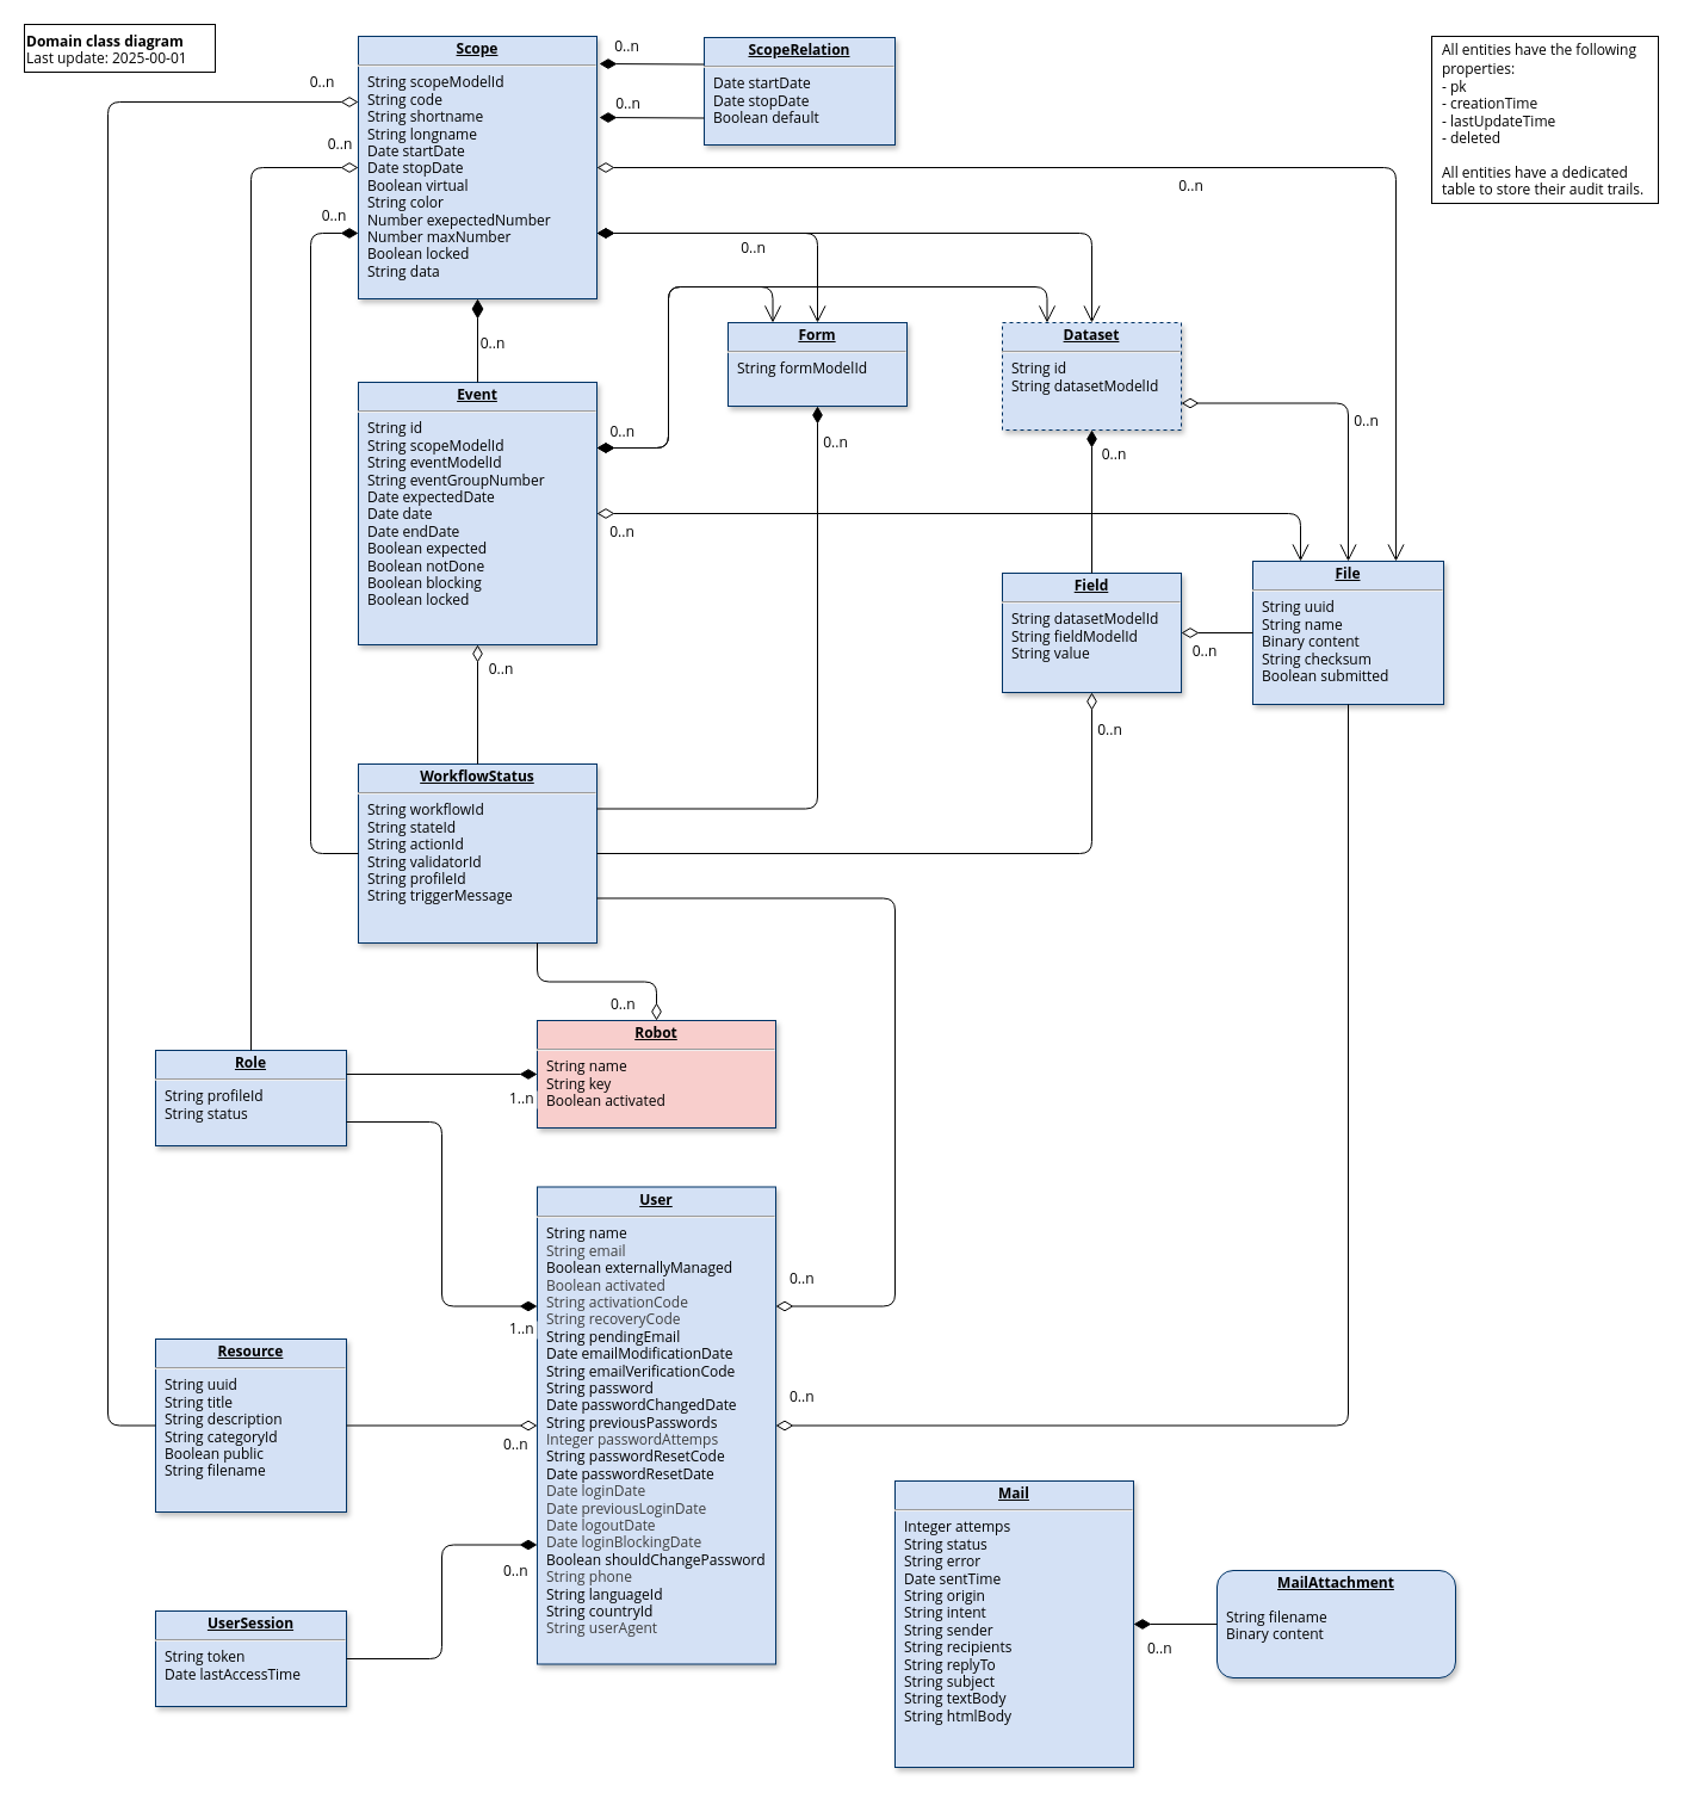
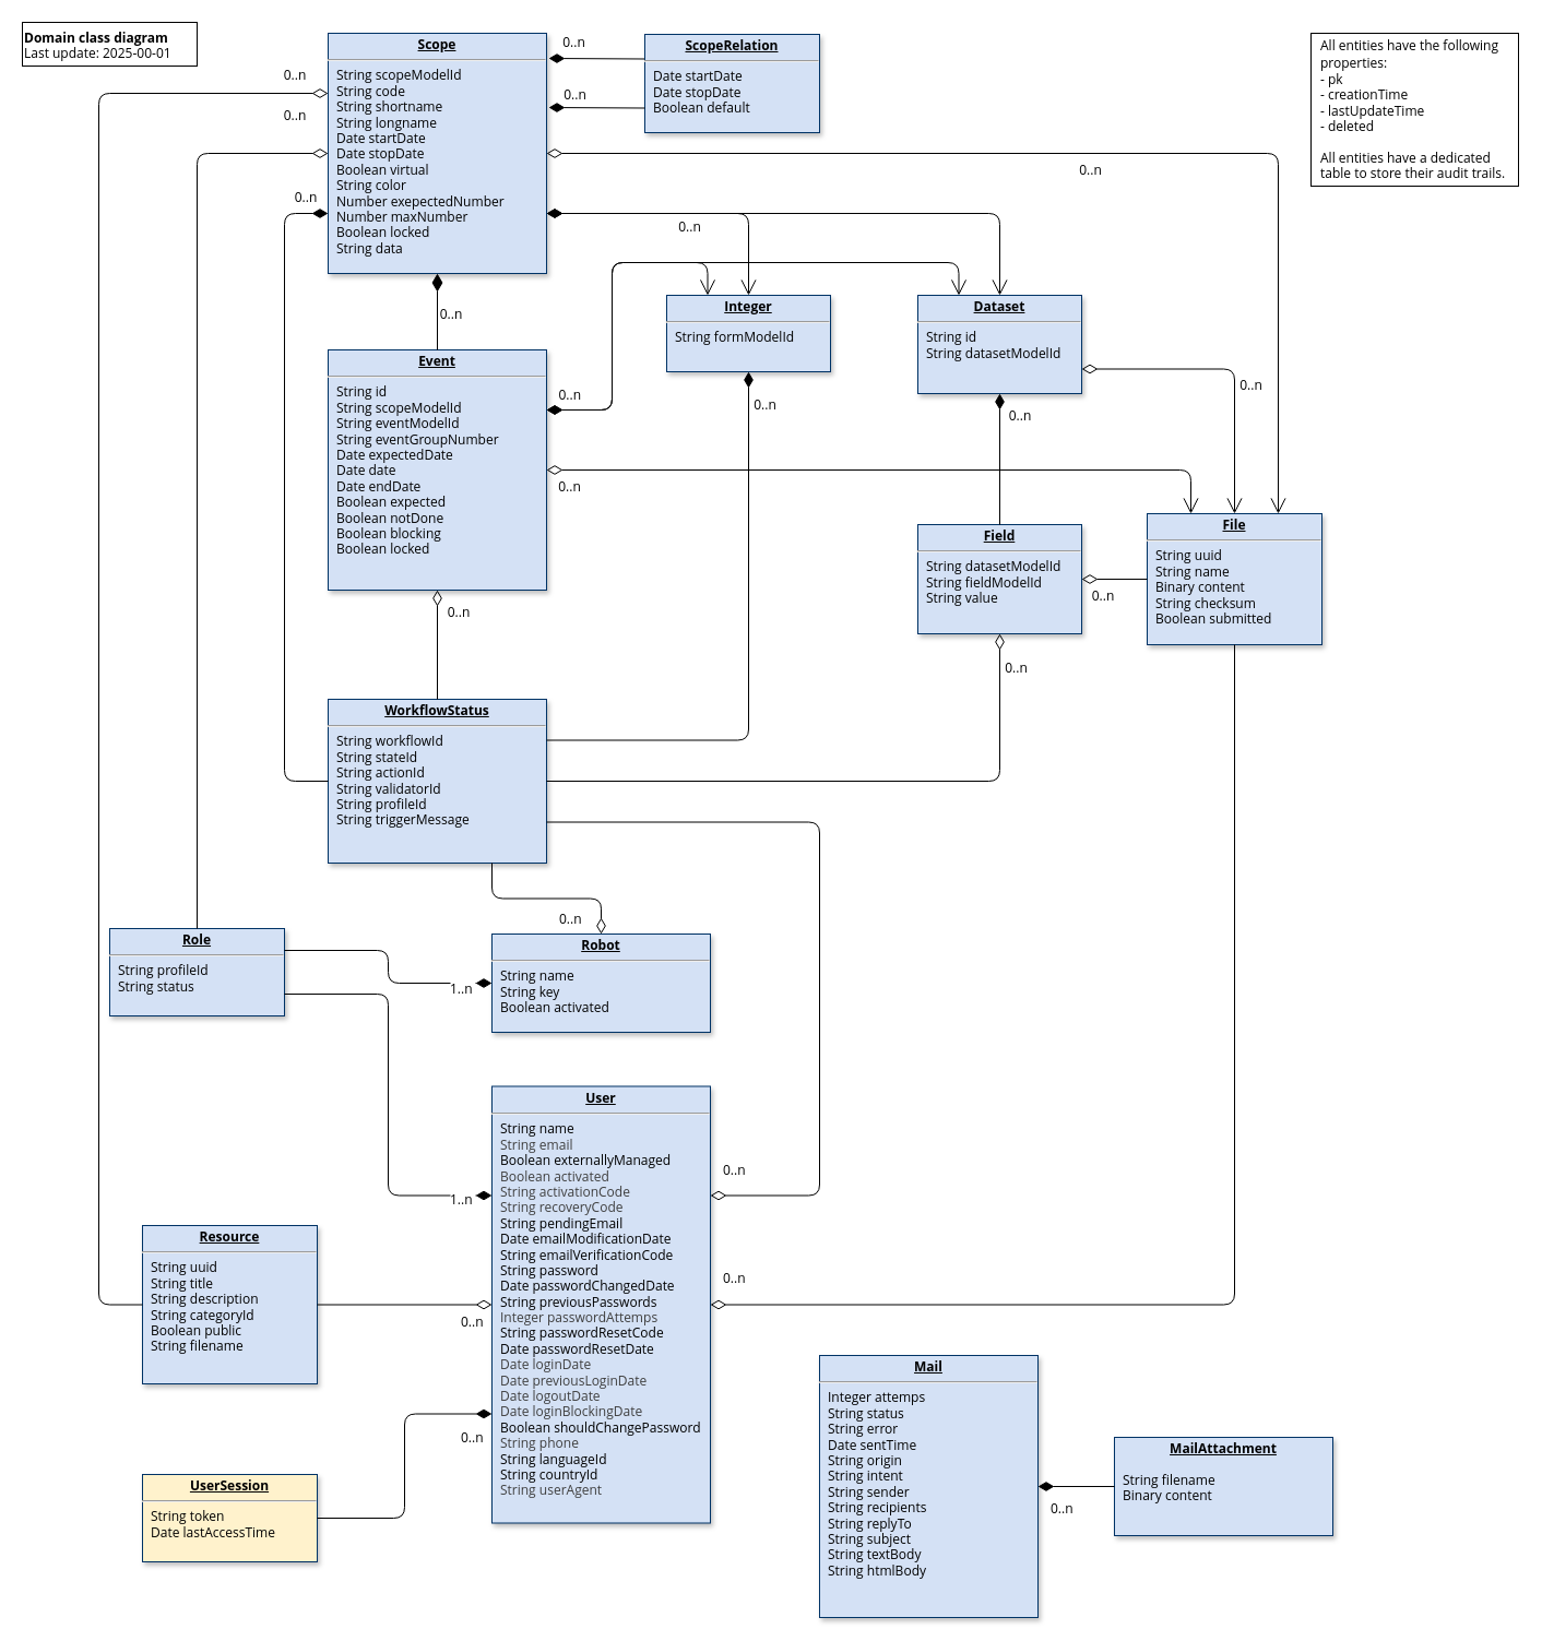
- <mxCell id="8" value="&lt;p style=&quot;margin: 4px 0px 0px; text-align: center; text-decoration: underline; font-size: 12px;&quot;&gt;&lt;strong style=&quot;font-size: 12px;&quot;&gt;Form&lt;/strong&gt;&lt;/p&gt;&lt;hr style=&quot;font-size: 12px;&quot;&gt;&lt;p style=&quot;margin: 0px 0px 0px 8px; font-size: 12px;&quot;&gt;&lt;span style=&quot;font-size: 12px;&quot;&gt;String formModelId&lt;/span&gt;&lt;/p&gt;" style="verticalAlign=top;align=left;overflow=fill;fontSize=12;fontFamily=Open Sans;html=1;strokeColor=#003366;shadow=1;fillColor=#D4E1F5;fontColor=#000000;fontSource=https%3A%2F%2Ffonts.googleapis.com%2Fcss%3Ffamily%3DOpen%2BSans;" parent="1" vertex="1"><mxGeometry x="610" y="270" width="150" height="70" as="geometry" /></mxCell>
+ <mxCell id="8" value="&lt;p style=&quot;margin: 4px 0px 0px; text-align: center; text-decoration: underline; font-size: 12px;&quot;&gt;&lt;strong style=&quot;font-size: 12px;&quot;&gt;Integer&lt;/strong&gt;&lt;/p&gt;&lt;hr style=&quot;font-size: 12px;&quot;&gt;&lt;p style=&quot;margin: 0px 0px 0px 8px; font-size: 12px;&quot;&gt;&lt;span style=&quot;font-size: 12px;&quot;&gt;String formModelId&lt;/span&gt;&lt;/p&gt;" style="verticalAlign=top;align=left;overflow=fill;fontSize=12;fontFamily=Open Sans;html=1;strokeColor=#003366;shadow=1;fillColor=#D4E1F5;fontColor=#000000;fontSource=https%3A%2F%2Ffonts.googleapis.com%2Fcss%3Ffamily%3DOpen%2BSans;" parent="1" vertex="1"><mxGeometry x="610" y="270" width="150" height="70" as="geometry" /></mxCell>
- <mxCell id="7" value="&lt;p style=&quot;margin: 4px 0px 0px; text-align: center; text-decoration: underline; font-size: 12px;&quot;&gt;&lt;strong style=&quot;font-size: 12px;&quot;&gt;Dataset&lt;/strong&gt;&lt;/p&gt;&lt;hr style=&quot;font-size: 12px;&quot;&gt;&lt;p style=&quot;margin: 0px 0px 0px 8px; font-size: 12px;&quot;&gt;&lt;span style=&quot;font-size: 12px;&quot;&gt;String id&lt;/span&gt;&lt;/p&gt;&lt;p style=&quot;margin: 0px 0px 0px 8px; font-size: 12px;&quot;&gt;&lt;span style=&quot;font-size: 12px;&quot;&gt;String datasetModelId&lt;/span&gt;&lt;/p&gt;&lt;p style=&quot;margin: 0px 0px 0px 8px; font-size: 12px;&quot;&gt;&lt;br style=&quot;font-size: 12px;&quot;&gt;&lt;/p&gt;" style="verticalAlign=top;align=left;overflow=fill;fontSize=12;fontFamily=Open Sans;html=1;strokeColor=#003366;shadow=1;fillColor=#D4E1F5;fontColor=#000000;fontSource=https%3A%2F%2Ffonts.googleapis.com%2Fcss%3Ffamily%3DOpen%2BSans;dashed=1;" parent="1" vertex="1"><mxGeometry x="840" y="270" width="150" height="90" as="geometry" /></mxCell>
+ <mxCell id="7" value="&lt;p style=&quot;margin: 4px 0px 0px; text-align: center; text-decoration: underline; font-size: 12px;&quot;&gt;&lt;strong style=&quot;font-size: 12px;&quot;&gt;Dataset&lt;/strong&gt;&lt;/p&gt;&lt;hr style=&quot;font-size: 12px;&quot;&gt;&lt;p style=&quot;margin: 0px 0px 0px 8px; font-size: 12px;&quot;&gt;&lt;span style=&quot;font-size: 12px;&quot;&gt;String id&lt;/span&gt;&lt;/p&gt;&lt;p style=&quot;margin: 0px 0px 0px 8px; font-size: 12px;&quot;&gt;&lt;span style=&quot;font-size: 12px;&quot;&gt;String datasetModelId&lt;/span&gt;&lt;/p&gt;&lt;p style=&quot;margin: 0px 0px 0px 8px; font-size: 12px;&quot;&gt;&lt;br style=&quot;font-size: 12px;&quot;&gt;&lt;/p&gt;" style="verticalAlign=top;align=left;overflow=fill;fontSize=12;fontFamily=Open Sans;html=1;strokeColor=#003366;shadow=1;fillColor=#D4E1F5;fontColor=#000000;fontSource=https%3A%2F%2Ffonts.googleapis.com%2Fcss%3Ffamily%3DOpen%2BSans;" parent="1" vertex="1"><mxGeometry x="840" y="270" width="150" height="90" as="geometry" /></mxCell>
- <mxCell id="23" value="&lt;p style=&quot;margin: 4px 0px 0px; text-align: center; text-decoration: underline; font-size: 12px;&quot;&gt;&lt;strong style=&quot;font-size: 12px;&quot;&gt;Robot&lt;/strong&gt;&lt;/p&gt;&lt;hr style=&quot;font-size: 12px;&quot;&gt;&lt;p style=&quot;margin: 0px 0px 0px 8px; font-size: 12px;&quot;&gt;&lt;span style=&quot;font-size: 12px;&quot;&gt;String name&lt;/span&gt;&lt;br style=&quot;font-size: 12px;&quot;&gt;&lt;/p&gt;&lt;p style=&quot;margin: 0px 0px 0px 8px; font-size: 12px;&quot;&gt;&lt;span style=&quot;font-size: 12px;&quot;&gt;String key&lt;/span&gt;&lt;/p&gt;&lt;p style=&quot;margin: 0px 0px 0px 8px; font-size: 12px;&quot;&gt;Boolean activated&lt;/p&gt;" style="verticalAlign=top;align=left;overflow=fill;fontSize=12;fontFamily=Open Sans;html=1;strokeColor=#003366;shadow=1;fillColor=#f8cecc;fontColor=#000000;fontSource=https%3A%2F%2Ffonts.googleapis.com%2Fcss%3Ffamily%3DOpen%2BSans;" parent="1" vertex="1"><mxGeometry x="450" y="855" width="200" height="90" as="geometry" /></mxCell>
+ <mxCell id="23" value="&lt;p style=&quot;margin: 4px 0px 0px; text-align: center; text-decoration: underline; font-size: 12px;&quot;&gt;&lt;strong style=&quot;font-size: 12px;&quot;&gt;Robot&lt;/strong&gt;&lt;/p&gt;&lt;hr style=&quot;font-size: 12px;&quot;&gt;&lt;p style=&quot;margin: 0px 0px 0px 8px; font-size: 12px;&quot;&gt;&lt;span style=&quot;font-size: 12px;&quot;&gt;String name&lt;/span&gt;&lt;br style=&quot;font-size: 12px;&quot;&gt;&lt;/p&gt;&lt;p style=&quot;margin: 0px 0px 0px 8px; font-size: 12px;&quot;&gt;&lt;span style=&quot;font-size: 12px;&quot;&gt;String key&lt;/span&gt;&lt;/p&gt;&lt;p style=&quot;margin: 0px 0px 0px 8px; font-size: 12px;&quot;&gt;Boolean activated&lt;/p&gt;" style="verticalAlign=top;align=left;overflow=fill;fontSize=12;fontFamily=Open Sans;html=1;strokeColor=#003366;shadow=1;fillColor=#D4E1F5;fontColor=#000000;fontSource=https%3A%2F%2Ffonts.googleapis.com%2Fcss%3Ffamily%3DOpen%2BSans;" parent="1" vertex="1"><mxGeometry x="450" y="855" width="200" height="90" as="geometry" /></mxCell>
- <mxCell id="9" value="&lt;p style=&quot;margin: 4px 0px 0px; text-align: center; text-decoration: underline; font-size: 12px;&quot;&gt;&lt;strong style=&quot;font-size: 12px;&quot;&gt;Role&lt;/strong&gt;&lt;/p&gt;&lt;hr style=&quot;font-size: 12px;&quot;&gt;&lt;p style=&quot;margin: 0px 0px 0px 8px; font-size: 12px;&quot;&gt;String profileId&lt;/p&gt;&lt;p style=&quot;margin: 0px 0px 0px 8px; font-size: 12px;&quot;&gt;String status&lt;/p&gt;&lt;p style=&quot;margin: 0px 0px 0px 8px; font-size: 12px;&quot;&gt;&lt;br&gt;&lt;/p&gt;&lt;p style=&quot;margin: 0px 0px 0px 8px; font-size: 12px;&quot;&gt;&lt;br style=&quot;font-size: 12px;&quot;&gt;&lt;/p&gt;&lt;p style=&quot;margin: 0px 0px 0px 8px; font-size: 12px;&quot;&gt;&lt;br style=&quot;font-size: 12px;&quot;&gt;&lt;/p&gt;" style="verticalAlign=top;align=left;overflow=fill;fontSize=12;fontFamily=Open Sans;html=1;strokeColor=#003366;shadow=1;fillColor=#D4E1F5;fontColor=#000000;fontSource=https%3A%2F%2Ffonts.googleapis.com%2Fcss%3Ffamily%3DOpen%2BSans;" parent="1" vertex="1"><mxGeometry x="130" y="880" width="160" height="80" as="geometry" /></mxCell>
+ <mxCell id="9" value="&lt;p style=&quot;margin: 4px 0px 0px; text-align: center; text-decoration: underline; font-size: 12px;&quot;&gt;&lt;strong style=&quot;font-size: 12px;&quot;&gt;Role&lt;/strong&gt;&lt;/p&gt;&lt;hr style=&quot;font-size: 12px;&quot;&gt;&lt;p style=&quot;margin: 0px 0px 0px 8px; font-size: 12px;&quot;&gt;String profileId&lt;/p&gt;&lt;p style=&quot;margin: 0px 0px 0px 8px; font-size: 12px;&quot;&gt;String status&lt;/p&gt;&lt;p style=&quot;margin: 0px 0px 0px 8px; font-size: 12px;&quot;&gt;&lt;br&gt;&lt;/p&gt;&lt;p style=&quot;margin: 0px 0px 0px 8px; font-size: 12px;&quot;&gt;&lt;br style=&quot;font-size: 12px;&quot;&gt;&lt;/p&gt;&lt;p style=&quot;margin: 0px 0px 0px 8px; font-size: 12px;&quot;&gt;&lt;br style=&quot;font-size: 12px;&quot;&gt;&lt;/p&gt;" style="verticalAlign=top;align=left;overflow=fill;fontSize=12;fontFamily=Open Sans;html=1;strokeColor=#003366;shadow=1;fillColor=#D4E1F5;fontColor=#000000;fontSource=https%3A%2F%2Ffonts.googleapis.com%2Fcss%3Ffamily%3DOpen%2BSans;" parent="1" vertex="1"><mxGeometry x="100" y="850" width="160" height="80" as="geometry" /></mxCell>
- <mxCell id="40" value="&lt;p style=&quot;margin: 4px 0px 0px; text-align: center; text-decoration: underline; font-size: 12px;&quot;&gt;&lt;strong style=&quot;font-size: 12px;&quot;&gt;MailAttachment&lt;/strong&gt;&lt;/p&gt;&lt;p style=&quot;margin: 0px 0px 0px 8px; font-size: 12px;&quot;&gt;&lt;br&gt;&lt;/p&gt;&lt;p style=&quot;margin: 0px 0px 0px 8px; font-size: 12px;&quot;&gt;String filename&lt;br&gt;&lt;/p&gt;&lt;p style=&quot;margin: 0px 0px 0px 8px; font-size: 12px;&quot;&gt;Binary content&lt;/p&gt;" style="verticalAlign=top;align=left;overflow=fill;fontSize=12;fontFamily=Open Sans;html=1;strokeColor=#003366;shadow=1;fillColor=#D4E1F5;fontColor=#000000;fontSource=https%3A%2F%2Ffonts.googleapis.com%2Fcss%3Ffamily%3DOpen%2BSans;rounded=1;" parent="1" vertex="1"><mxGeometry x="1020" y="1316" width="200" height="90" as="geometry" /></mxCell>
+ <mxCell id="40" value="&lt;p style=&quot;margin: 4px 0px 0px; text-align: center; text-decoration: underline; font-size: 12px;&quot;&gt;&lt;strong style=&quot;font-size: 12px;&quot;&gt;MailAttachment&lt;/strong&gt;&lt;/p&gt;&lt;p style=&quot;margin: 0px 0px 0px 8px; font-size: 12px;&quot;&gt;&lt;br&gt;&lt;/p&gt;&lt;p style=&quot;margin: 0px 0px 0px 8px; font-size: 12px;&quot;&gt;String filename&lt;br&gt;&lt;/p&gt;&lt;p style=&quot;margin: 0px 0px 0px 8px; font-size: 12px;&quot;&gt;Binary content&lt;/p&gt;" style="verticalAlign=top;align=left;overflow=fill;fontSize=12;fontFamily=Open Sans;html=1;strokeColor=#003366;shadow=1;fillColor=#D4E1F5;fontColor=#000000;fontSource=https%3A%2F%2Ffonts.googleapis.com%2Fcss%3Ffamily%3DOpen%2BSans;" parent="1" vertex="1"><mxGeometry x="1020" y="1316" width="200" height="90" as="geometry" /></mxCell>
- <mxCell id="45" value="&lt;p style=&quot;margin: 4px 0px 0px; text-align: center; text-decoration: underline; font-size: 12px;&quot;&gt;&lt;strong style=&quot;font-size: 12px;&quot;&gt;UserSession&lt;/strong&gt;&lt;/p&gt;&lt;hr style=&quot;font-size: 12px;&quot;&gt;&lt;p style=&quot;margin: 0px 0px 0px 8px; font-size: 12px;&quot;&gt;String token&lt;/p&gt;&lt;p style=&quot;margin: 0px 0px 0px 8px; font-size: 12px;&quot;&gt;Date lastAccessTime&lt;/p&gt;" style="verticalAlign=top;align=left;overflow=fill;fontSize=12;fontFamily=Open Sans;html=1;strokeColor=#003366;shadow=1;fillColor=#D4E1F5;fontColor=#000000;fontSource=https%3A%2F%2Ffonts.googleapis.com%2Fcss%3Ffamily%3DOpen%2BSans;" parent="1" vertex="1"><mxGeometry x="130" y="1350" width="160" height="80" as="geometry" /></mxCell>
+ <mxCell id="45" value="&lt;p style=&quot;margin: 4px 0px 0px; text-align: center; text-decoration: underline; font-size: 12px;&quot;&gt;&lt;strong style=&quot;font-size: 12px;&quot;&gt;UserSession&lt;/strong&gt;&lt;/p&gt;&lt;hr style=&quot;font-size: 12px;&quot;&gt;&lt;p style=&quot;margin: 0px 0px 0px 8px; font-size: 12px;&quot;&gt;String token&lt;/p&gt;&lt;p style=&quot;margin: 0px 0px 0px 8px; font-size: 12px;&quot;&gt;Date lastAccessTime&lt;/p&gt;" style="verticalAlign=top;align=left;overflow=fill;fontSize=12;fontFamily=Open Sans;html=1;strokeColor=#003366;shadow=1;fillColor=#fff2cc;fontColor=#000000;fontSource=https%3A%2F%2Ffonts.googleapis.com%2Fcss%3Ffamily%3DOpen%2BSans;" parent="1" vertex="1"><mxGeometry x="130" y="1350" width="160" height="80" as="geometry" /></mxCell>
